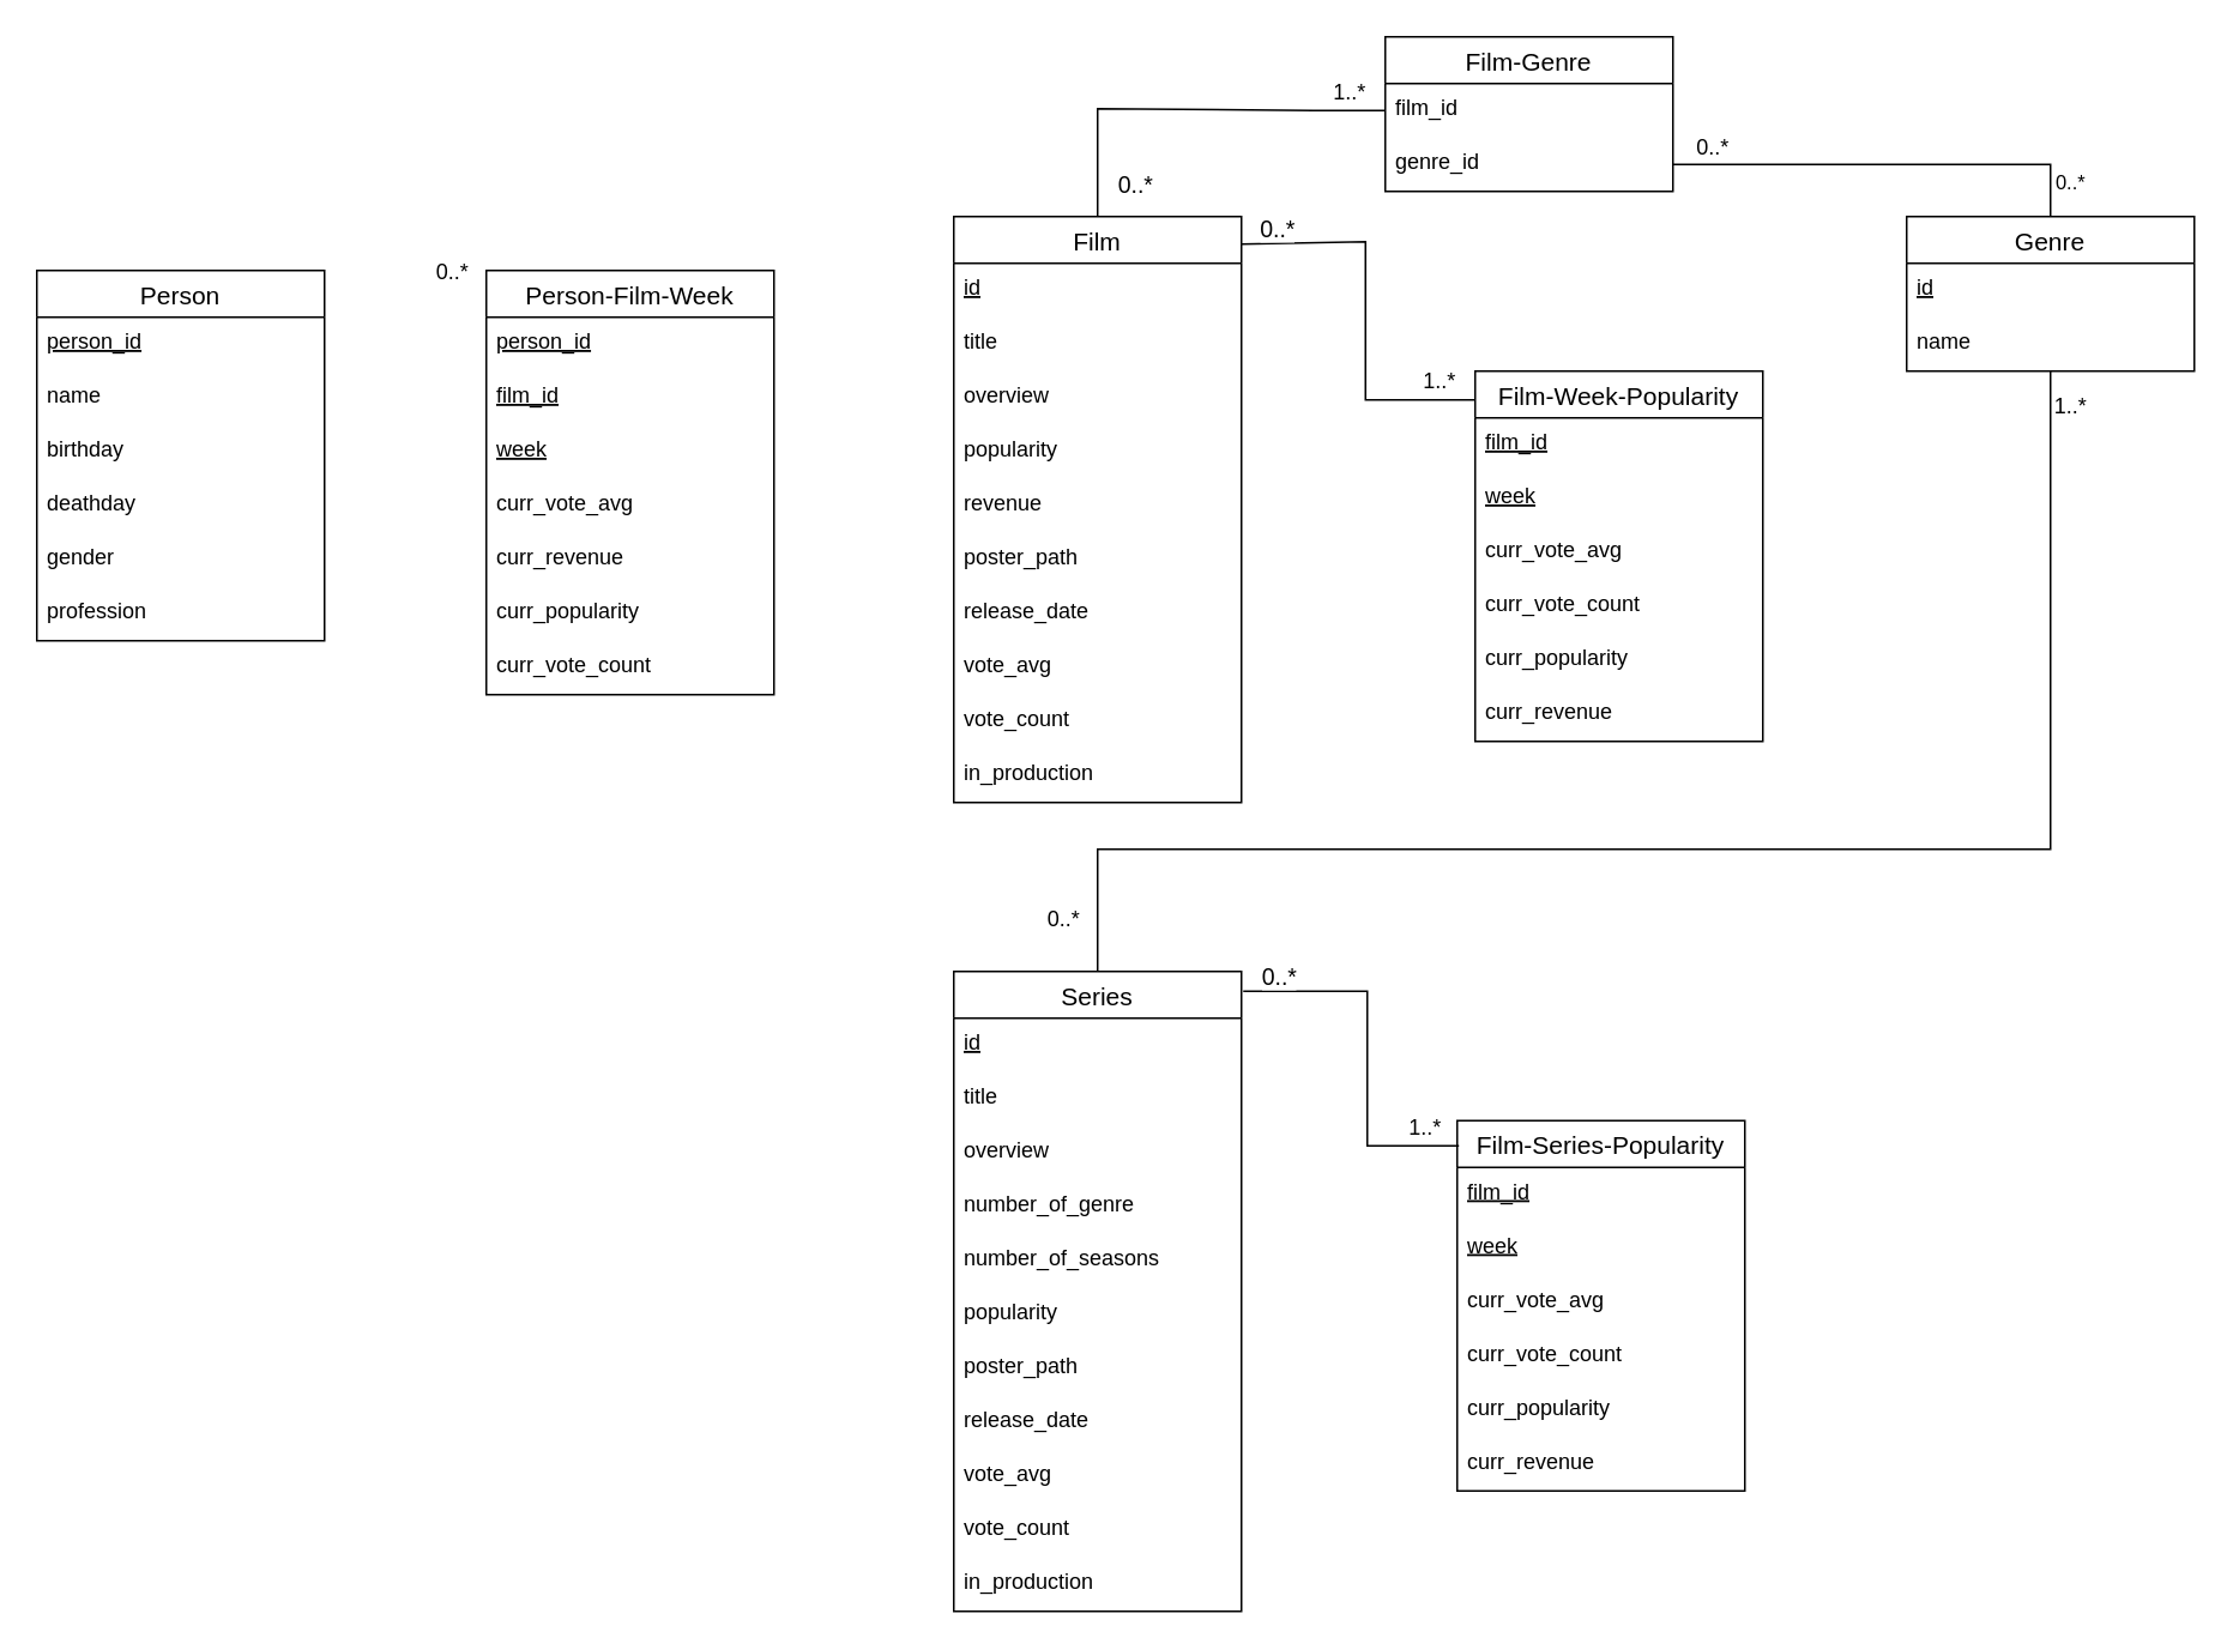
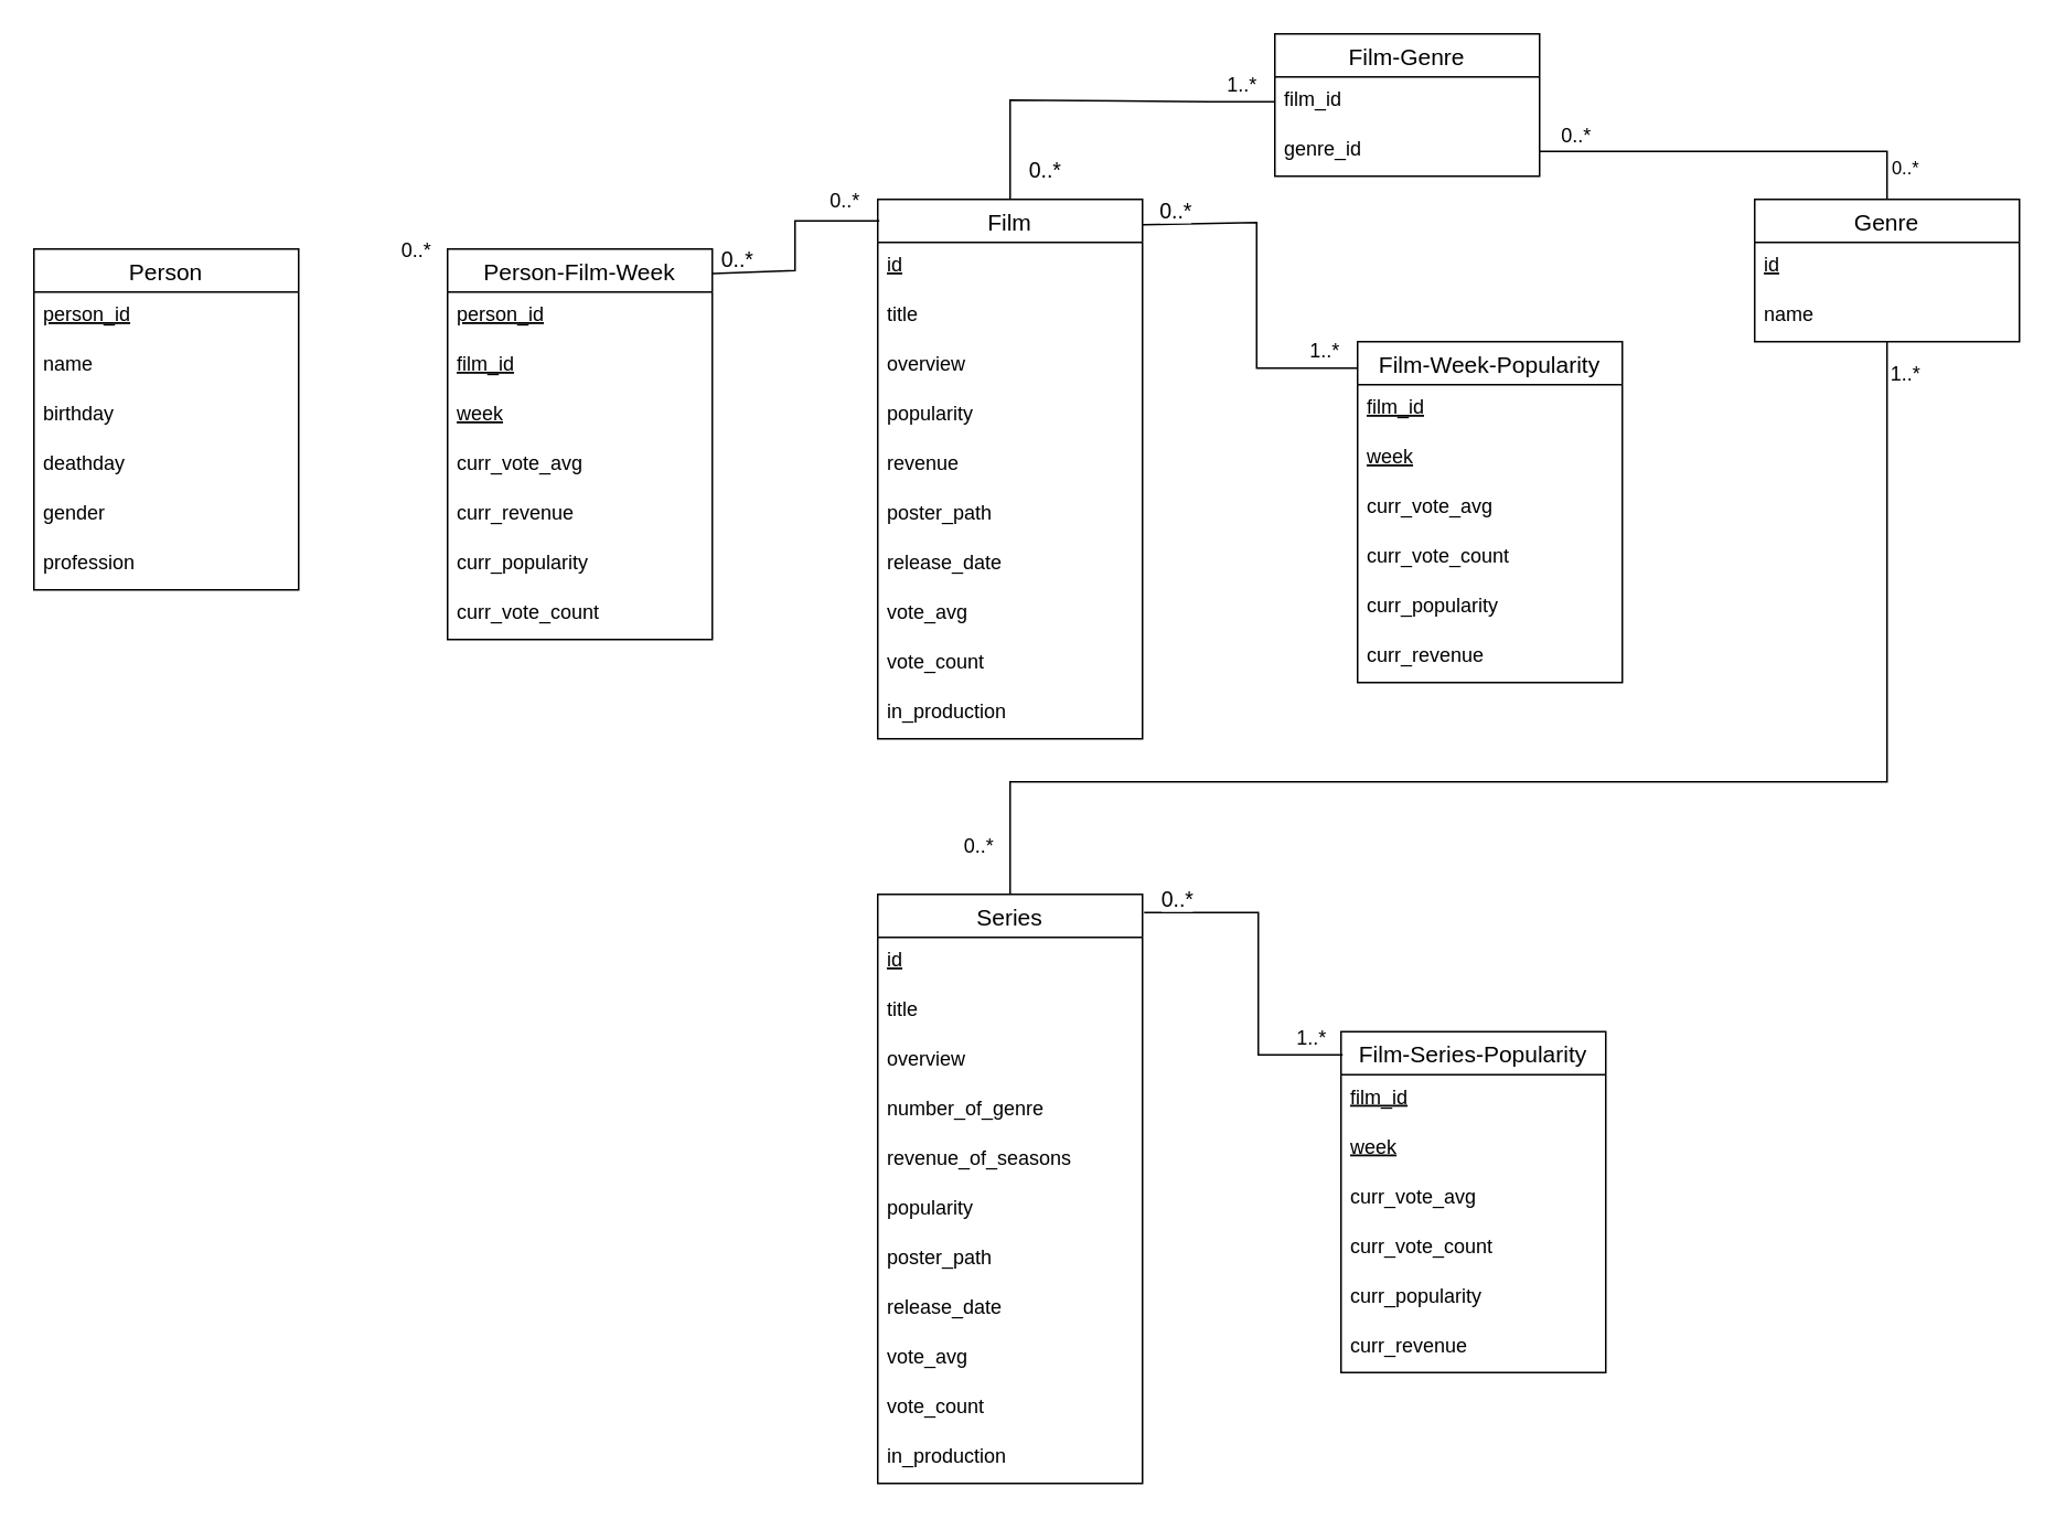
+ <mxCell id="75" value="" style="endArrow=none;html=1;rounded=0;exitX=1;exitY=0.063;exitDx=0;exitDy=0;entryX=0.006;entryY=0.04;entryDx=0;entryDy=0;exitPerimeter=0;entryPerimeter=0;" edge="1" parent="1" source="67" target="2"><mxGeometry relative="1" as="geometry"><mxPoint x="380" y="41.322" as="sourcePoint" /><mxPoint x="510" y="128.068" as="targetPoint" /><Array as="points"><mxPoint x="480" y="163" /><mxPoint x="480" y="133" /></Array></mxGeometry></mxCell>
+ <mxCell id="76" value="&lt;font style=&quot;font-size: 13px&quot;&gt;0..*&lt;/font&gt;" style="edgeLabel;html=1;align=center;verticalAlign=middle;resizable=0;points=[];" vertex="1" connectable="0" parent="75"><mxGeometry x="-0.891" y="2" relative="1" as="geometry"><mxPoint x="8.04" y="-6.93" as="offset" /></mxGeometry></mxCell>
+ <mxCell id="77" value="&lt;font style=&quot;font-size: 12px&quot;&gt;0..*&lt;/font&gt;" style="edgeLabel;html=1;align=center;verticalAlign=middle;resizable=0;points=[];" vertex="1" connectable="0" parent="75"><mxGeometry x="0.819" y="-4" relative="1" as="geometry"><mxPoint x="-9" y="-17.03" as="offset" /></mxGeometry></mxCell>
- <mxCell id="40" value="number_of_seasons" style="text;strokeColor=none;fillColor=none;spacingLeft=4;spacingRight=4;overflow=hidden;rotatable=0;points=[[0,0.5],[1,0.5]];portConstraint=eastwest;fontSize=12;" vertex="1" parent="35"><mxGeometry y="146" width="160" height="30" as="geometry" /></mxCell>
+ <mxCell id="40" value="revenue_of_seasons" style="text;strokeColor=none;fillColor=none;spacingLeft=4;spacingRight=4;overflow=hidden;rotatable=0;points=[[0,0.5],[1,0.5]];portConstraint=eastwest;fontSize=12;" vertex="1" parent="35"><mxGeometry y="146" width="160" height="30" as="geometry" /></mxCell>
